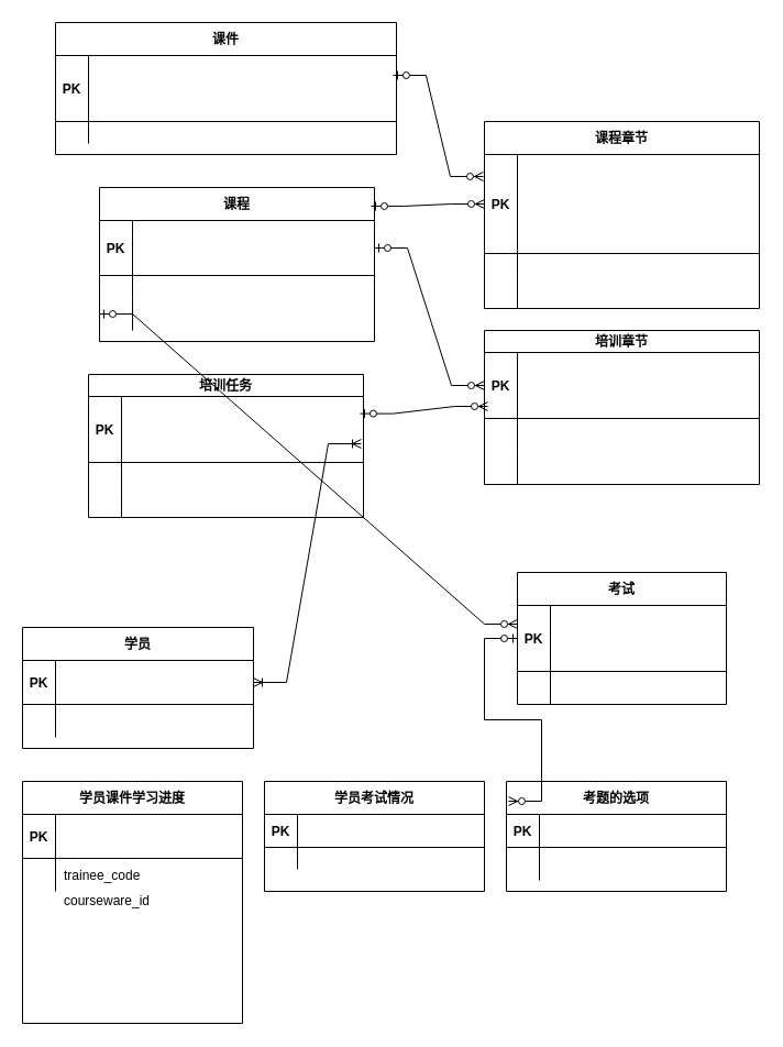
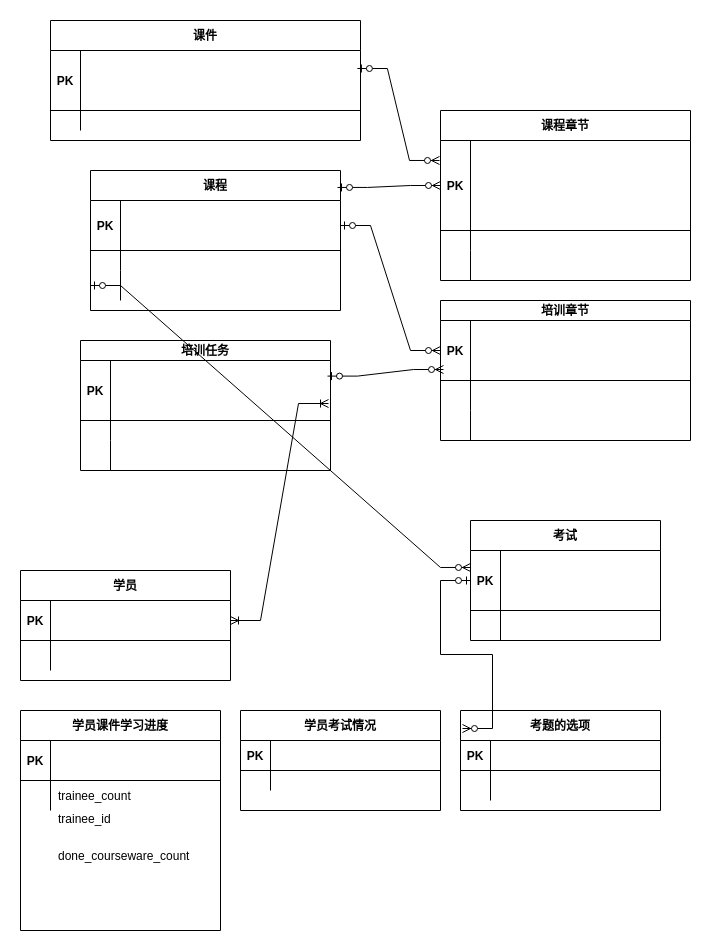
- <mxCell id="71" value="trainee_code" style="shape=partialRectangle;overflow=hidden;connectable=0;fillColor=none;top=0;left=0;bottom=0;right=0;align=left;spacingLeft=6;" parent="69" vertex="1"><mxGeometry x="30" width="170" height="30" as="geometry"><mxRectangle width="170" height="30" as="alternateBounds" /></mxGeometry></mxCell>
+ <mxCell id="71" value="trainee_count" style="shape=partialRectangle;overflow=hidden;connectable=0;fillColor=none;top=0;left=0;bottom=0;right=0;align=left;spacingLeft=6;" parent="69" vertex="1"><mxGeometry x="30" width="170" height="30" as="geometry"><mxRectangle width="170" height="30" as="alternateBounds" /></mxGeometry></mxCell>
- <mxCell id="91" value="courseware_id&#10;" style="shape=partialRectangle;overflow=hidden;connectable=0;fillColor=none;top=0;left=0;bottom=0;right=0;align=left;spacingLeft=6;" vertex="1" parent="1"><mxGeometry x="50" y="810" width="170" height="30" as="geometry"><mxRectangle width="170" height="30" as="alternateBounds" /></mxGeometry></mxCell>
+ <mxCell id="91" value="trainee_id&#10;" style="shape=partialRectangle;overflow=hidden;connectable=0;fillColor=none;top=0;left=0;bottom=0;right=0;align=left;spacingLeft=6;" vertex="1" parent="1"><mxGeometry x="50" y="810" width="170" height="30" as="geometry"><mxRectangle width="170" height="30" as="alternateBounds" /></mxGeometry></mxCell>
+ <mxCell id="92" value="done_courseware_count" style="shape=partialRectangle;overflow=hidden;connectable=0;fillColor=none;top=0;left=0;bottom=0;right=0;align=left;spacingLeft=6;" vertex="1" parent="1"><mxGeometry x="50" y="840" width="170" height="30" as="geometry"><mxRectangle width="170" height="30" as="alternateBounds" /></mxGeometry></mxCell>
